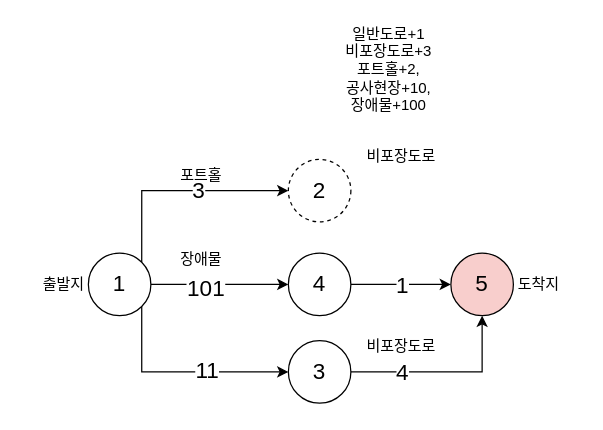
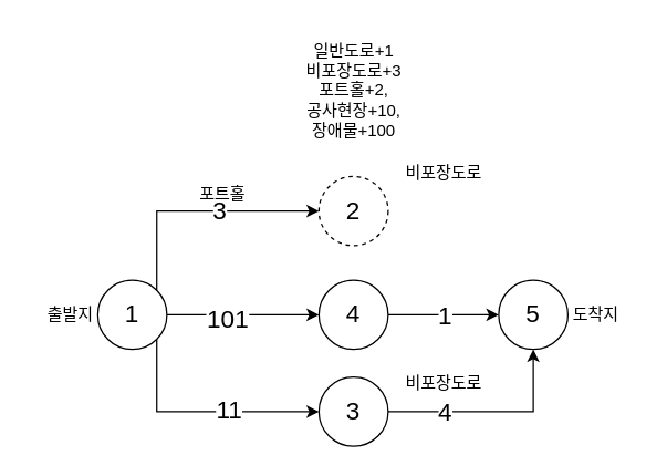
- <mxCell id="14" value="일반도로+1&lt;br&gt;비포장도로+3&lt;br&gt;포트홀+2,&lt;br&gt;공사현장+10,&lt;br&gt;장애물+100" style="text;html=1;align=center;verticalAlign=middle;resizable=0;points=[];autosize=1;strokeColor=none;fillColor=none;" vertex="1" parent="1"><mxGeometry x="260" y="10" width="100" height="90" as="geometry" /></mxCell>
+ <mxCell id="14" value="일반도로+1&lt;br&gt;비포장도로+3&lt;br&gt;포트홀+2,&lt;br&gt;공사현장+10,&lt;br&gt;장애물+100" style="text;html=1;align=center;verticalAlign=middle;resizable=0;points=[];autosize=1;strokeColor=none;fillColor=none;" vertex="1" parent="1"><mxGeometry x="205" y="20" width="100" height="90" as="geometry" /></mxCell>
- <mxCell id="20" value="장애물" style="text;html=1;align=center;verticalAlign=middle;resizable=0;points=[];autosize=1;strokeColor=none;fillColor=none;" vertex="1" parent="1"><mxGeometry x="130" y="192" width="60" height="30" as="geometry" /></mxCell>
- <mxCell id="13" value="&lt;span style=&quot;font-size: 18px;&quot;&gt;5&lt;/span&gt;" style="ellipse;whiteSpace=wrap;html=1;aspect=fixed;fillColor=#f8cecc;" vertex="1" parent="1"><mxGeometry x="360" y="202" width="50" height="50" as="geometry" /></mxCell>
+ <mxCell id="13" value="&lt;span style=&quot;font-size: 18px;&quot;&gt;5&lt;/span&gt;" style="ellipse;whiteSpace=wrap;html=1;aspect=fixed;" vertex="1" parent="1"><mxGeometry x="360" y="202" width="50" height="50" as="geometry" /></mxCell>
